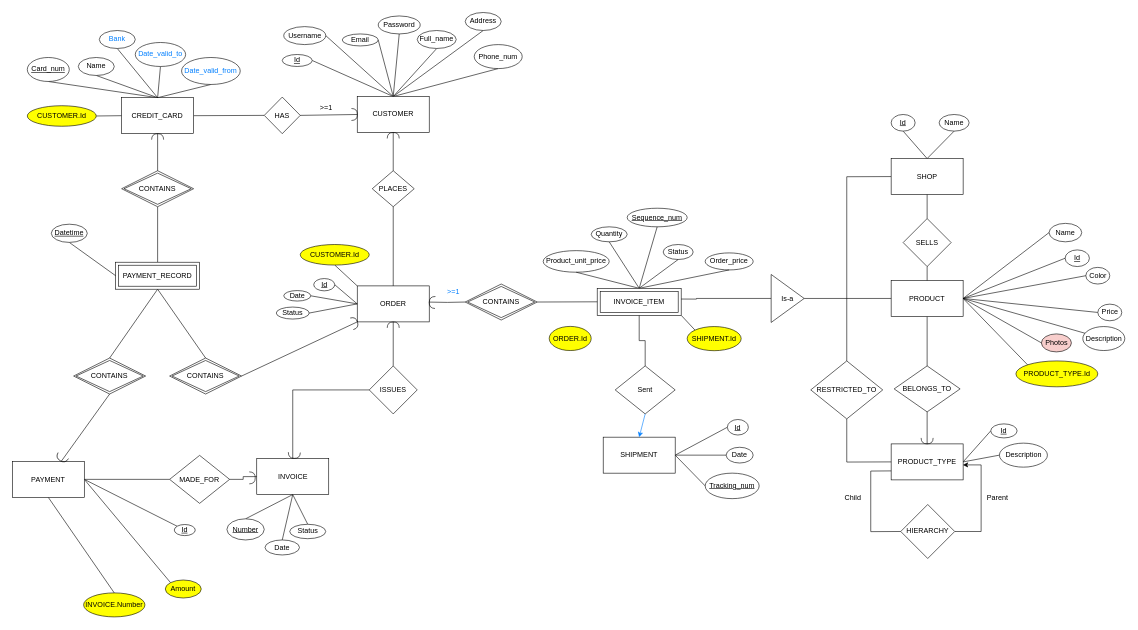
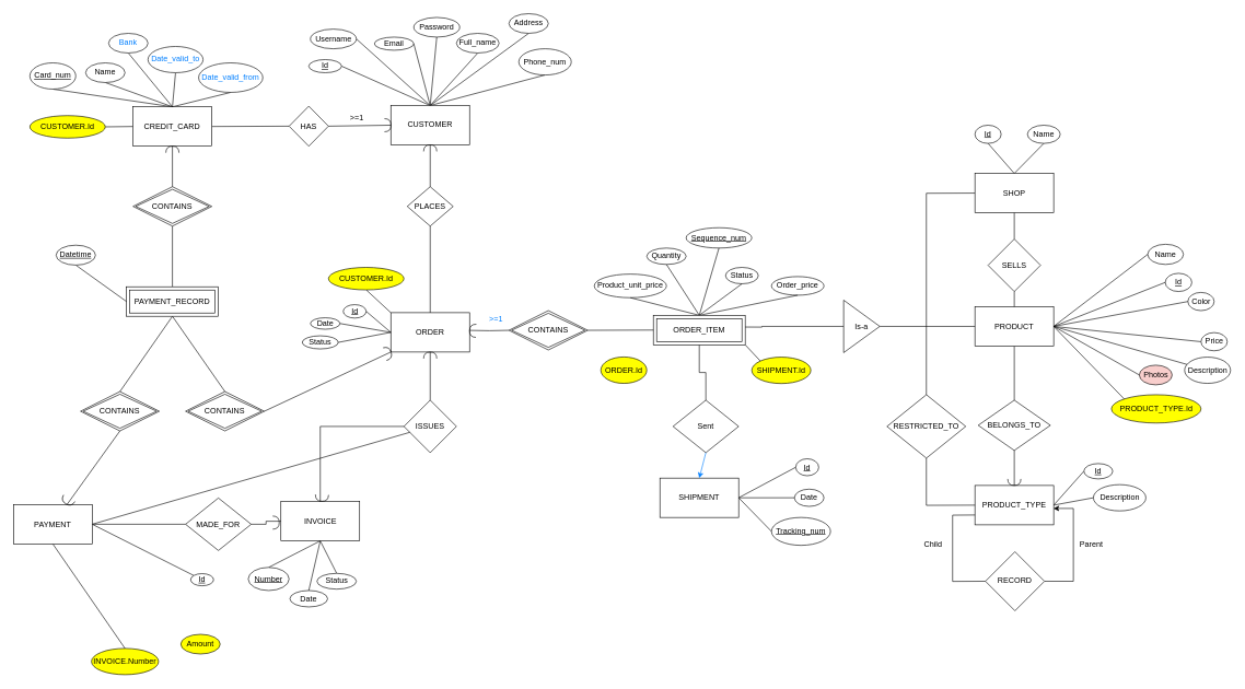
- <mxCell id="153" value="INVOICE_ITEM" style="shape=ext;margin=3;double=1;whiteSpace=wrap;html=1;align=center;strokeColor=#000000;fillColor=#FFFFFF;" vertex="1" parent="1"><mxGeometry x="995" y="480" width="140" height="45" as="geometry" /></mxCell>
+ <mxCell id="153" value="ORDER_ITEM" style="shape=ext;margin=3;double=1;whiteSpace=wrap;html=1;align=center;strokeColor=#000000;fillColor=#FFFFFF;" vertex="1" parent="1"><mxGeometry x="995" y="480" width="140" height="45" as="geometry" /></mxCell>
- <mxCell id="35" value="&lt;font&gt;HIERARCHY&lt;/font&gt;" style="rhombus;whiteSpace=wrap;html=1;" vertex="1" parent="1"><mxGeometry x="1501" y="840.38" width="90" height="90" as="geometry" /></mxCell>
+ <mxCell id="35" value="&lt;font&gt;RECORD&lt;/font&gt;" style="rhombus;whiteSpace=wrap;html=1;" vertex="1" parent="1"><mxGeometry x="1501" y="840.38" width="90" height="90" as="geometry" /></mxCell>
- <mxCell id="78" style="rounded=0;orthogonalLoop=1;jettySize=auto;html=1;exitX=1;exitY=0.5;exitDx=0;exitDy=0;entryX=0;entryY=0;entryDx=0;entryDy=0;endArrow=none;endFill=0;" edge="1" parent="1" source="145" target="91"><mxGeometry relative="1" as="geometry" /></mxCell>
+ <mxCell id="78" style="rounded=0;orthogonalLoop=1;jettySize=auto;html=1;exitX=1;exitY=0.5;exitDx=0;exitDy=0;endArrow=none;endFill=0;" edge="1" parent="1" source="145" target="71"><mxGeometry relative="1" as="geometry" /></mxCell>
